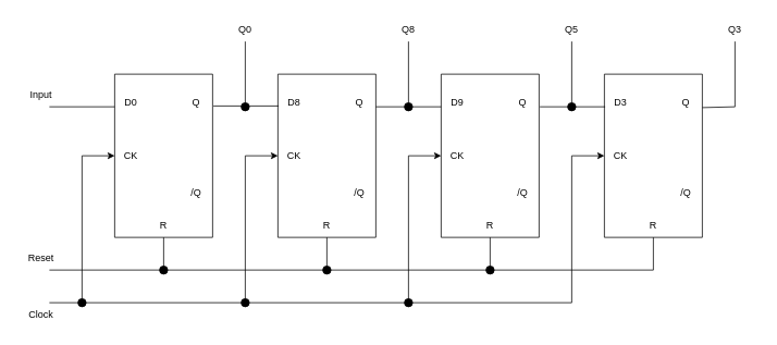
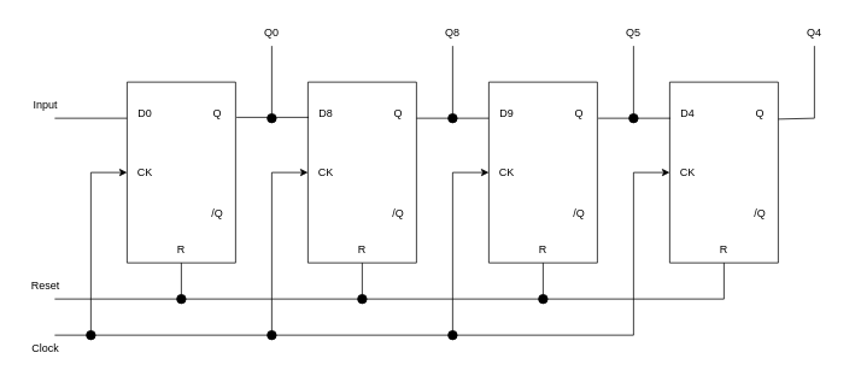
- <mxCell id="48" value="Q3" style="text;html=1;strokeColor=none;fillColor=none;align=center;verticalAlign=middle;whiteSpace=wrap;rounded=0;" vertex="1" parent="1"><mxGeometry x="870" y="20" width="60" height="30" as="geometry" /></mxCell>
+ <mxCell id="48" value="Q4" style="text;html=1;strokeColor=none;fillColor=none;align=center;verticalAlign=middle;whiteSpace=wrap;rounded=0;" vertex="1" parent="1"><mxGeometry x="870" y="20" width="60" height="30" as="geometry" /></mxCell>
- <mxCell id="37" value="D3" style="text;html=1;strokeColor=none;fillColor=none;align=center;verticalAlign=middle;whiteSpace=wrap;rounded=0;" vertex="1" parent="36"><mxGeometry x="-10" y="20" width="60" height="30" as="geometry" /></mxCell>
+ <mxCell id="37" value="D4" style="text;html=1;strokeColor=none;fillColor=none;align=center;verticalAlign=middle;whiteSpace=wrap;rounded=0;" vertex="1" parent="36"><mxGeometry x="-10" y="20" width="60" height="30" as="geometry" /></mxCell>
